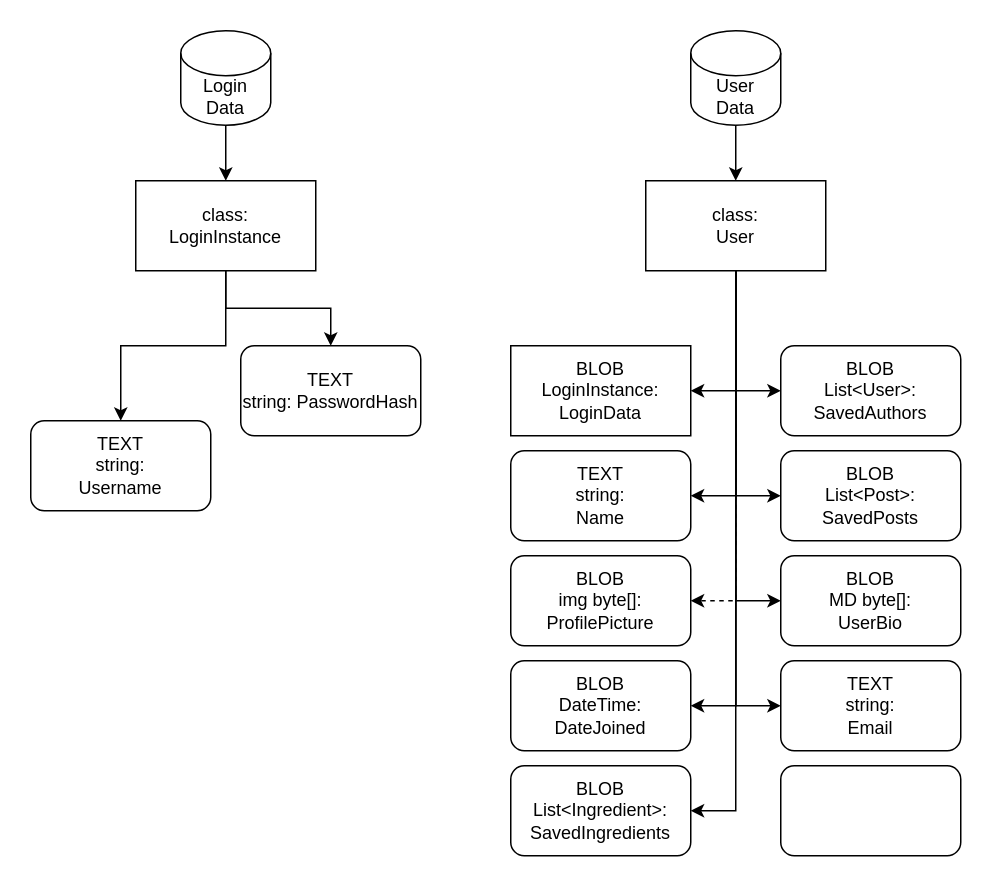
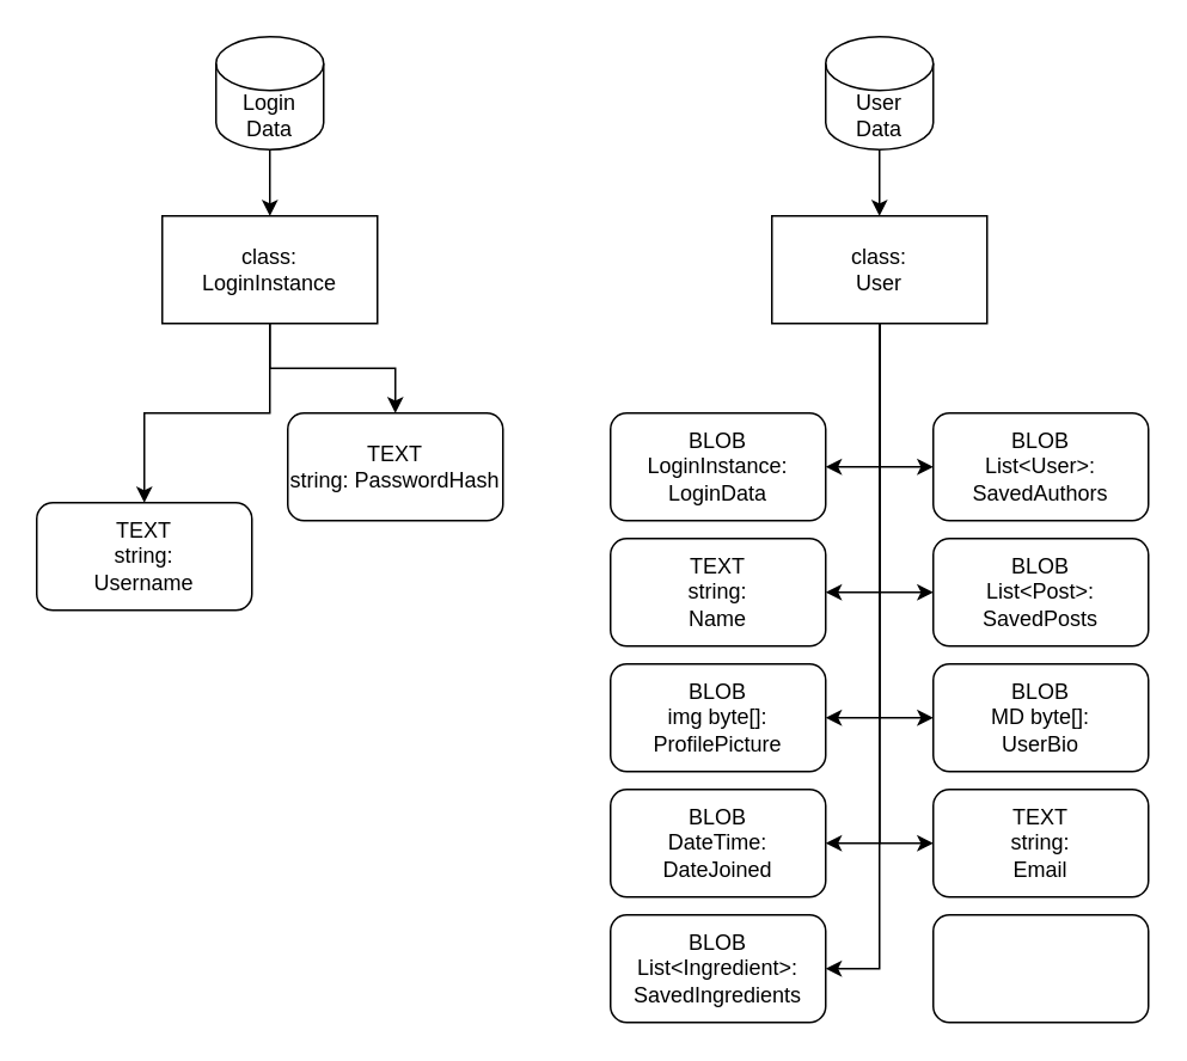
- <mxCell id="21" value="&lt;div&gt;BLOB&lt;/div&gt;&lt;div&gt;LoginInstance:&lt;/div&gt;&lt;div&gt;LoginData&lt;br&gt;&lt;/div&gt;" style="whiteSpace=wrap;html=1;rounded=0;" vertex="1" parent="1"><mxGeometry x="340" y="230" width="120" height="60" as="geometry" /></mxCell>
+ <mxCell id="21" value="&lt;div&gt;BLOB&lt;/div&gt;&lt;div&gt;LoginInstance:&lt;/div&gt;&lt;div&gt;LoginData&lt;br&gt;&lt;/div&gt;" style="rounded=1;whiteSpace=wrap;html=1;" vertex="1" parent="1"><mxGeometry x="340" y="230" width="120" height="60" as="geometry" /></mxCell>
- <mxCell id="13" style="edgeStyle=orthogonalEdgeStyle;rounded=0;orthogonalLoop=1;jettySize=auto;html=1;entryX=1;entryY=0.5;entryDx=0;entryDy=0;dashed=1;" edge="1" parent="1" source="20" target="23"><mxGeometry relative="1" as="geometry" /></mxCell>
+ <mxCell id="13" style="edgeStyle=orthogonalEdgeStyle;rounded=0;orthogonalLoop=1;jettySize=auto;html=1;entryX=1;entryY=0.5;entryDx=0;entryDy=0;" edge="1" parent="1" source="20" target="23"><mxGeometry relative="1" as="geometry" /></mxCell>
